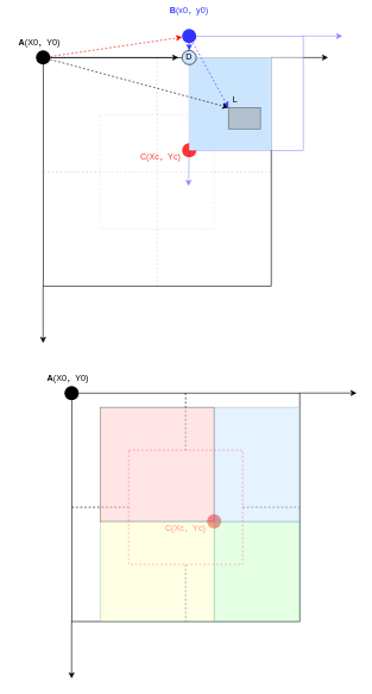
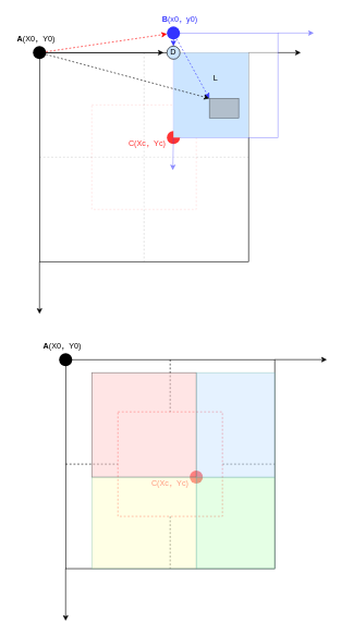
- <mxCell id="16" value="&lt;b&gt;&lt;font color=&quot;#3333ff&quot;&gt;B&lt;/font&gt;&lt;/b&gt;&lt;font color=&quot;#3333ff&quot;&gt;(x0，y0)&lt;/font&gt;" style="text;html=1;strokeColor=none;fillColor=none;align=center;verticalAlign=middle;whiteSpace=wrap;rounded=0;dashed=1;" vertex="1" parent="1"><mxGeometry x="230" y="5" width="70" height="20" as="geometry" /></mxCell>
+ <mxCell id="16" value="&lt;b&gt;&lt;font color=&quot;#3333ff&quot;&gt;B&lt;/font&gt;&lt;/b&gt;&lt;font color=&quot;#3333ff&quot;&gt;(x0，y0)&lt;/font&gt;" style="text;html=1;strokeColor=none;fillColor=none;align=center;verticalAlign=middle;whiteSpace=wrap;rounded=0;dashed=1;" vertex="1" parent="1"><mxGeometry x="240" y="20" width="70" height="20" as="geometry" /></mxCell>
- <mxCell id="40" value="L" style="text;html=1;strokeColor=none;fillColor=none;align=center;verticalAlign=middle;whiteSpace=wrap;rounded=0;opacity=20;" vertex="1" parent="1"><mxGeometry x="310" y="130" width="40" height="20" as="geometry" /></mxCell>
+ <mxCell id="40" value="L" style="text;html=1;strokeColor=none;fillColor=none;align=center;verticalAlign=middle;whiteSpace=wrap;rounded=0;opacity=20;" vertex="1" parent="1"><mxGeometry x="310" y="110" width="40" height="20" as="geometry" /></mxCell>
